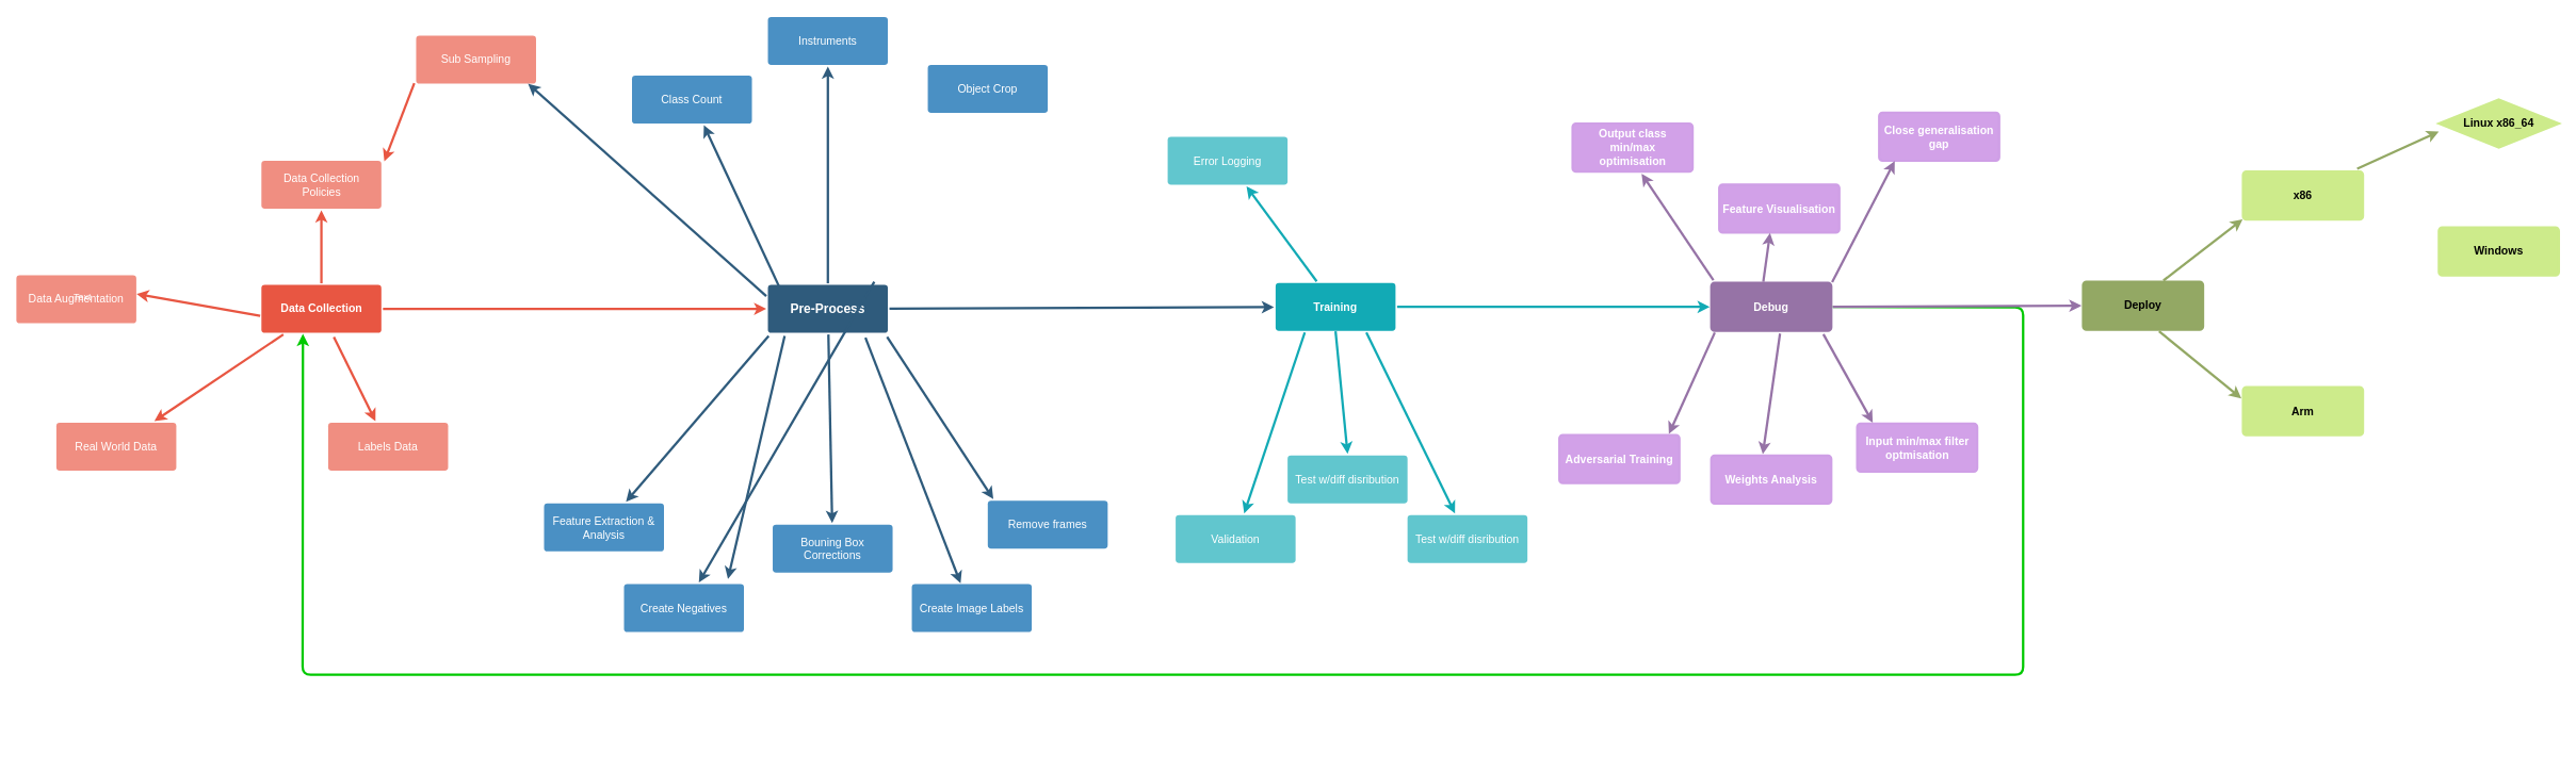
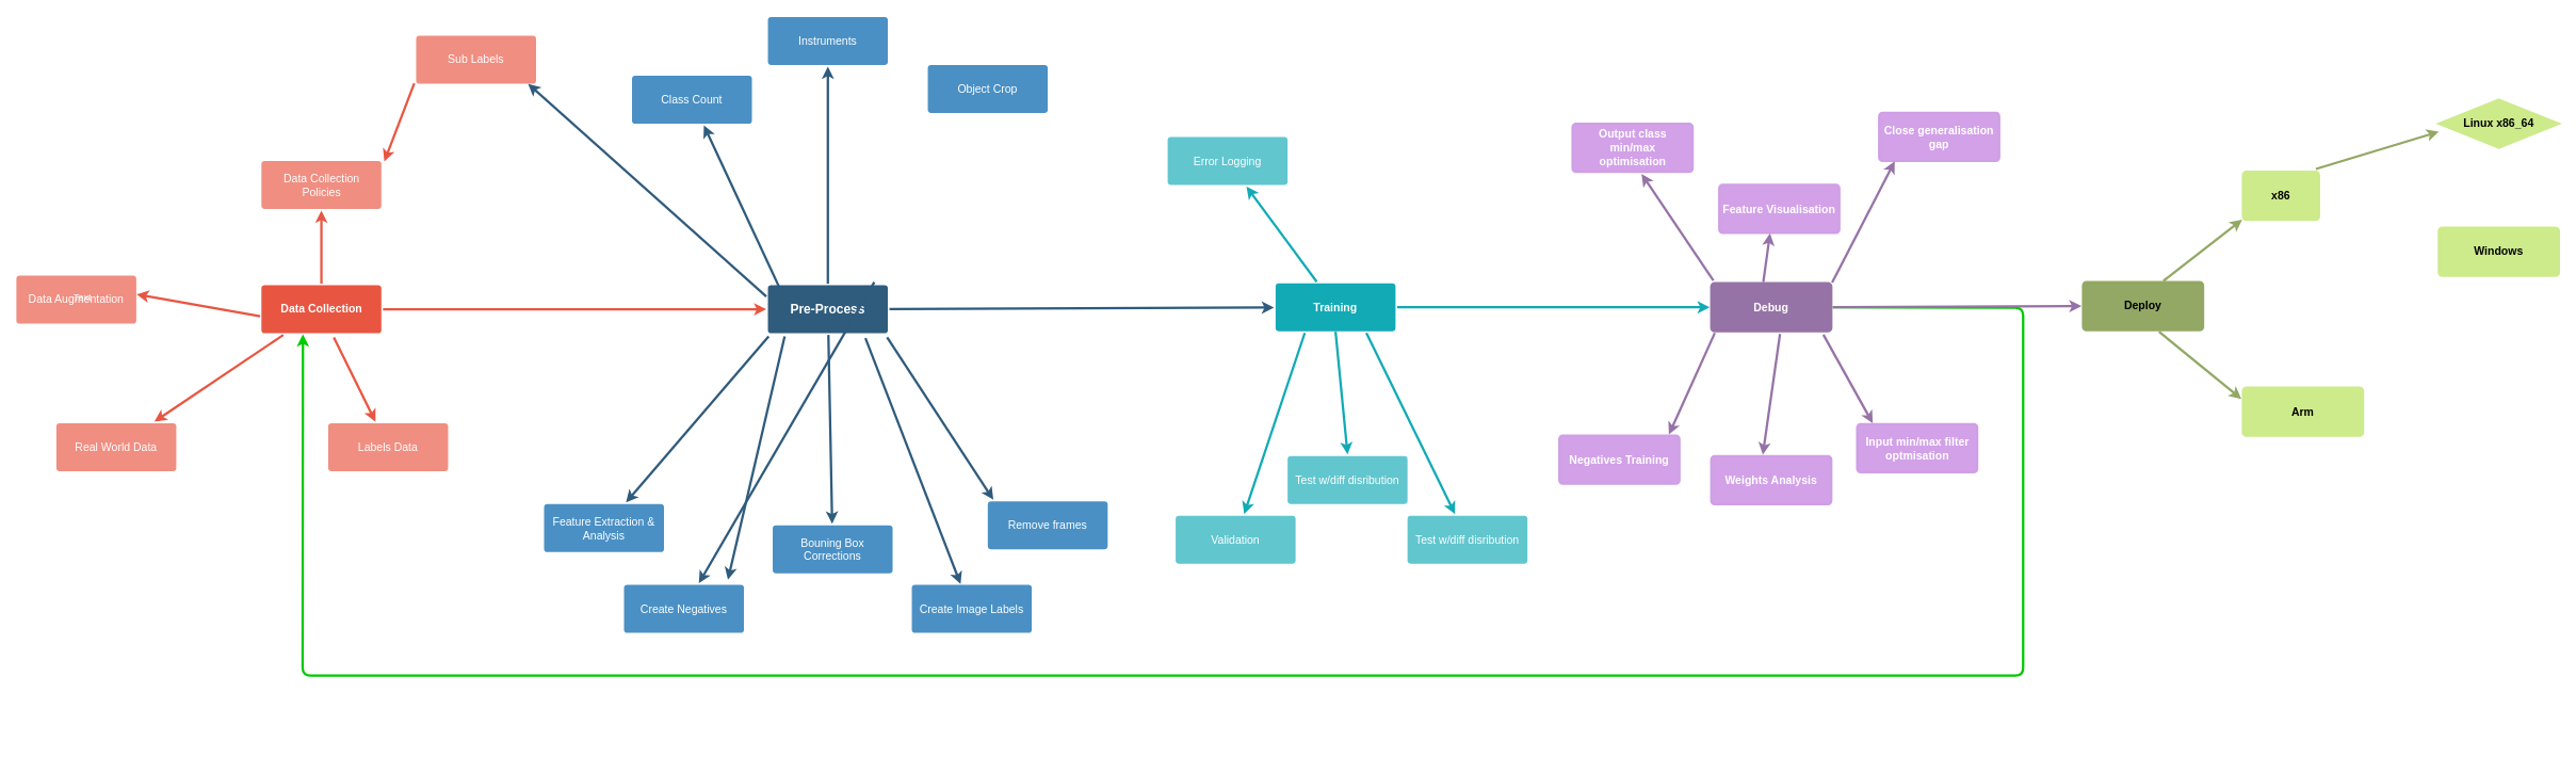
- <mxCell id="11" value="Sub Sampling" style="rounded=1;whiteSpace=wrap;html=1;shadow=0;labelBackgroundColor=none;strokeColor=none;strokeWidth=3;fillColor=#f08e81;fontFamily=Helvetica;fontSize=14;fontColor=#FFFFFF;align=center;spacing=5;fontStyle=0;arcSize=7;perimeterSpacing=2;" parent="1" vertex="1"><mxGeometry x="520" y="44" width="150" height="60" as="geometry" /></mxCell>
+ <mxCell id="11" value="Sub Labels" style="rounded=1;whiteSpace=wrap;html=1;shadow=0;labelBackgroundColor=none;strokeColor=none;strokeWidth=3;fillColor=#f08e81;fontFamily=Helvetica;fontSize=14;fontColor=#FFFFFF;align=center;spacing=5;fontStyle=0;arcSize=7;perimeterSpacing=2;" parent="1" vertex="1"><mxGeometry x="520" y="44" width="150" height="60" as="geometry" /></mxCell>
- <mxCell id="64" value="x86" style="rounded=1;whiteSpace=wrap;html=1;shadow=0;labelBackgroundColor=none;strokeColor=#CDEB8B;strokeWidth=3;fillColor=#CDEB8B;fontFamily=Helvetica;fontSize=14;align=center;spacing=5;fontStyle=1;arcSize=7;perimeterSpacing=2;" vertex="1" parent="1"><mxGeometry x="2805" y="214" width="150" height="60" as="geometry" /></mxCell>
+ <mxCell id="64" value="x86" style="rounded=1;whiteSpace=wrap;html=1;shadow=0;labelBackgroundColor=none;strokeColor=#CDEB8B;strokeWidth=3;fillColor=#CDEB8B;fontFamily=Helvetica;fontSize=14;align=center;spacing=5;fontStyle=1;arcSize=7;perimeterSpacing=2;" vertex="1" parent="1"><mxGeometry x="2805" y="214" width="95" height="60" as="geometry" /></mxCell>
- <mxCell id="47" value="Adversarial Training" style="rounded=1;whiteSpace=wrap;html=1;shadow=0;labelBackgroundColor=none;strokeColor=#CF9FE6;strokeWidth=3;fillColor=#D2A1E8;fontFamily=Helvetica;fontSize=14;align=center;spacing=5;fontStyle=1;arcSize=7;perimeterSpacing=2;fontColor=#FFFFFF;" vertex="1" parent="1"><mxGeometry x="1950" y="544" width="150" height="60" as="geometry" /></mxCell>
+ <mxCell id="47" value="Negatives Training" style="rounded=1;whiteSpace=wrap;html=1;shadow=0;labelBackgroundColor=none;strokeColor=#CF9FE6;strokeWidth=3;fillColor=#D2A1E8;fontFamily=Helvetica;fontSize=14;align=center;spacing=5;fontStyle=1;arcSize=7;perimeterSpacing=2;fontColor=#FFFFFF;" vertex="1" parent="1"><mxGeometry x="1950" y="544" width="150" height="60" as="geometry" /></mxCell>
